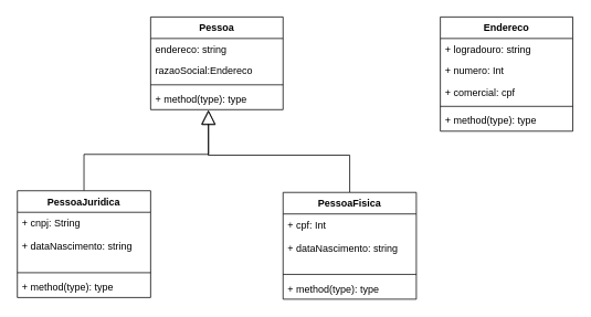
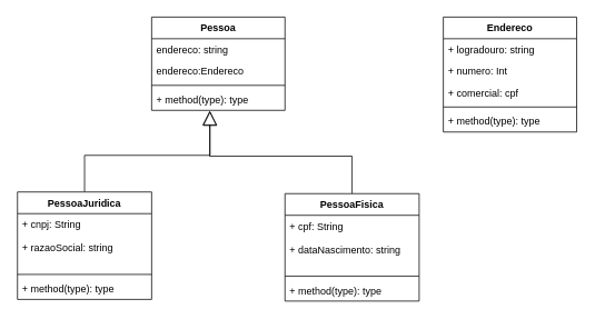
- <mxCell id="4" value="razaoSocial:Endereco" style="text;strokeColor=none;fillColor=none;align=left;verticalAlign=top;spacingLeft=4;spacingRight=4;overflow=hidden;rotatable=0;points=[[0,0.5],[1,0.5]];portConstraint=eastwest;" vertex="1" parent="2"><mxGeometry y="52" width="160" height="26" as="geometry" /></mxCell>
+ <mxCell id="4" value="endereco:Endereco" style="text;strokeColor=none;fillColor=none;align=left;verticalAlign=top;spacingLeft=4;spacingRight=4;overflow=hidden;rotatable=0;points=[[0,0.5],[1,0.5]];portConstraint=eastwest;" vertex="1" parent="2"><mxGeometry y="52" width="160" height="26" as="geometry" /></mxCell>
- <mxCell id="9" value="+ cnpj: String&#10;&#10;+ dataNascimento: string" style="text;strokeColor=none;fillColor=none;align=left;verticalAlign=top;spacingLeft=4;spacingRight=4;overflow=hidden;rotatable=0;points=[[0,0.5],[1,0.5]];portConstraint=eastwest;" vertex="1" parent="8"><mxGeometry y="26" width="161" height="69" as="geometry" /></mxCell>
+ <mxCell id="9" value="+ cnpj: String&#10;&#10;+ razaoSocial: string" style="text;strokeColor=none;fillColor=none;align=left;verticalAlign=top;spacingLeft=4;spacingRight=4;overflow=hidden;rotatable=0;points=[[0,0.5],[1,0.5]];portConstraint=eastwest;" vertex="1" parent="8"><mxGeometry y="26" width="161" height="69" as="geometry" /></mxCell>
- <mxCell id="14" value="+ cpf: Int&#10;&#10;+ dataNascimento: string" style="text;strokeColor=none;fillColor=none;align=left;verticalAlign=top;spacingLeft=4;spacingRight=4;overflow=hidden;rotatable=0;points=[[0,0.5],[1,0.5]];portConstraint=eastwest;" vertex="1" parent="13"><mxGeometry y="26" width="161" height="69" as="geometry" /></mxCell>
+ <mxCell id="14" value="+ cpf: String&#10;&#10;+ dataNascimento: string" style="text;strokeColor=none;fillColor=none;align=left;verticalAlign=top;spacingLeft=4;spacingRight=4;overflow=hidden;rotatable=0;points=[[0,0.5],[1,0.5]];portConstraint=eastwest;" vertex="1" parent="13"><mxGeometry y="26" width="161" height="69" as="geometry" /></mxCell>
